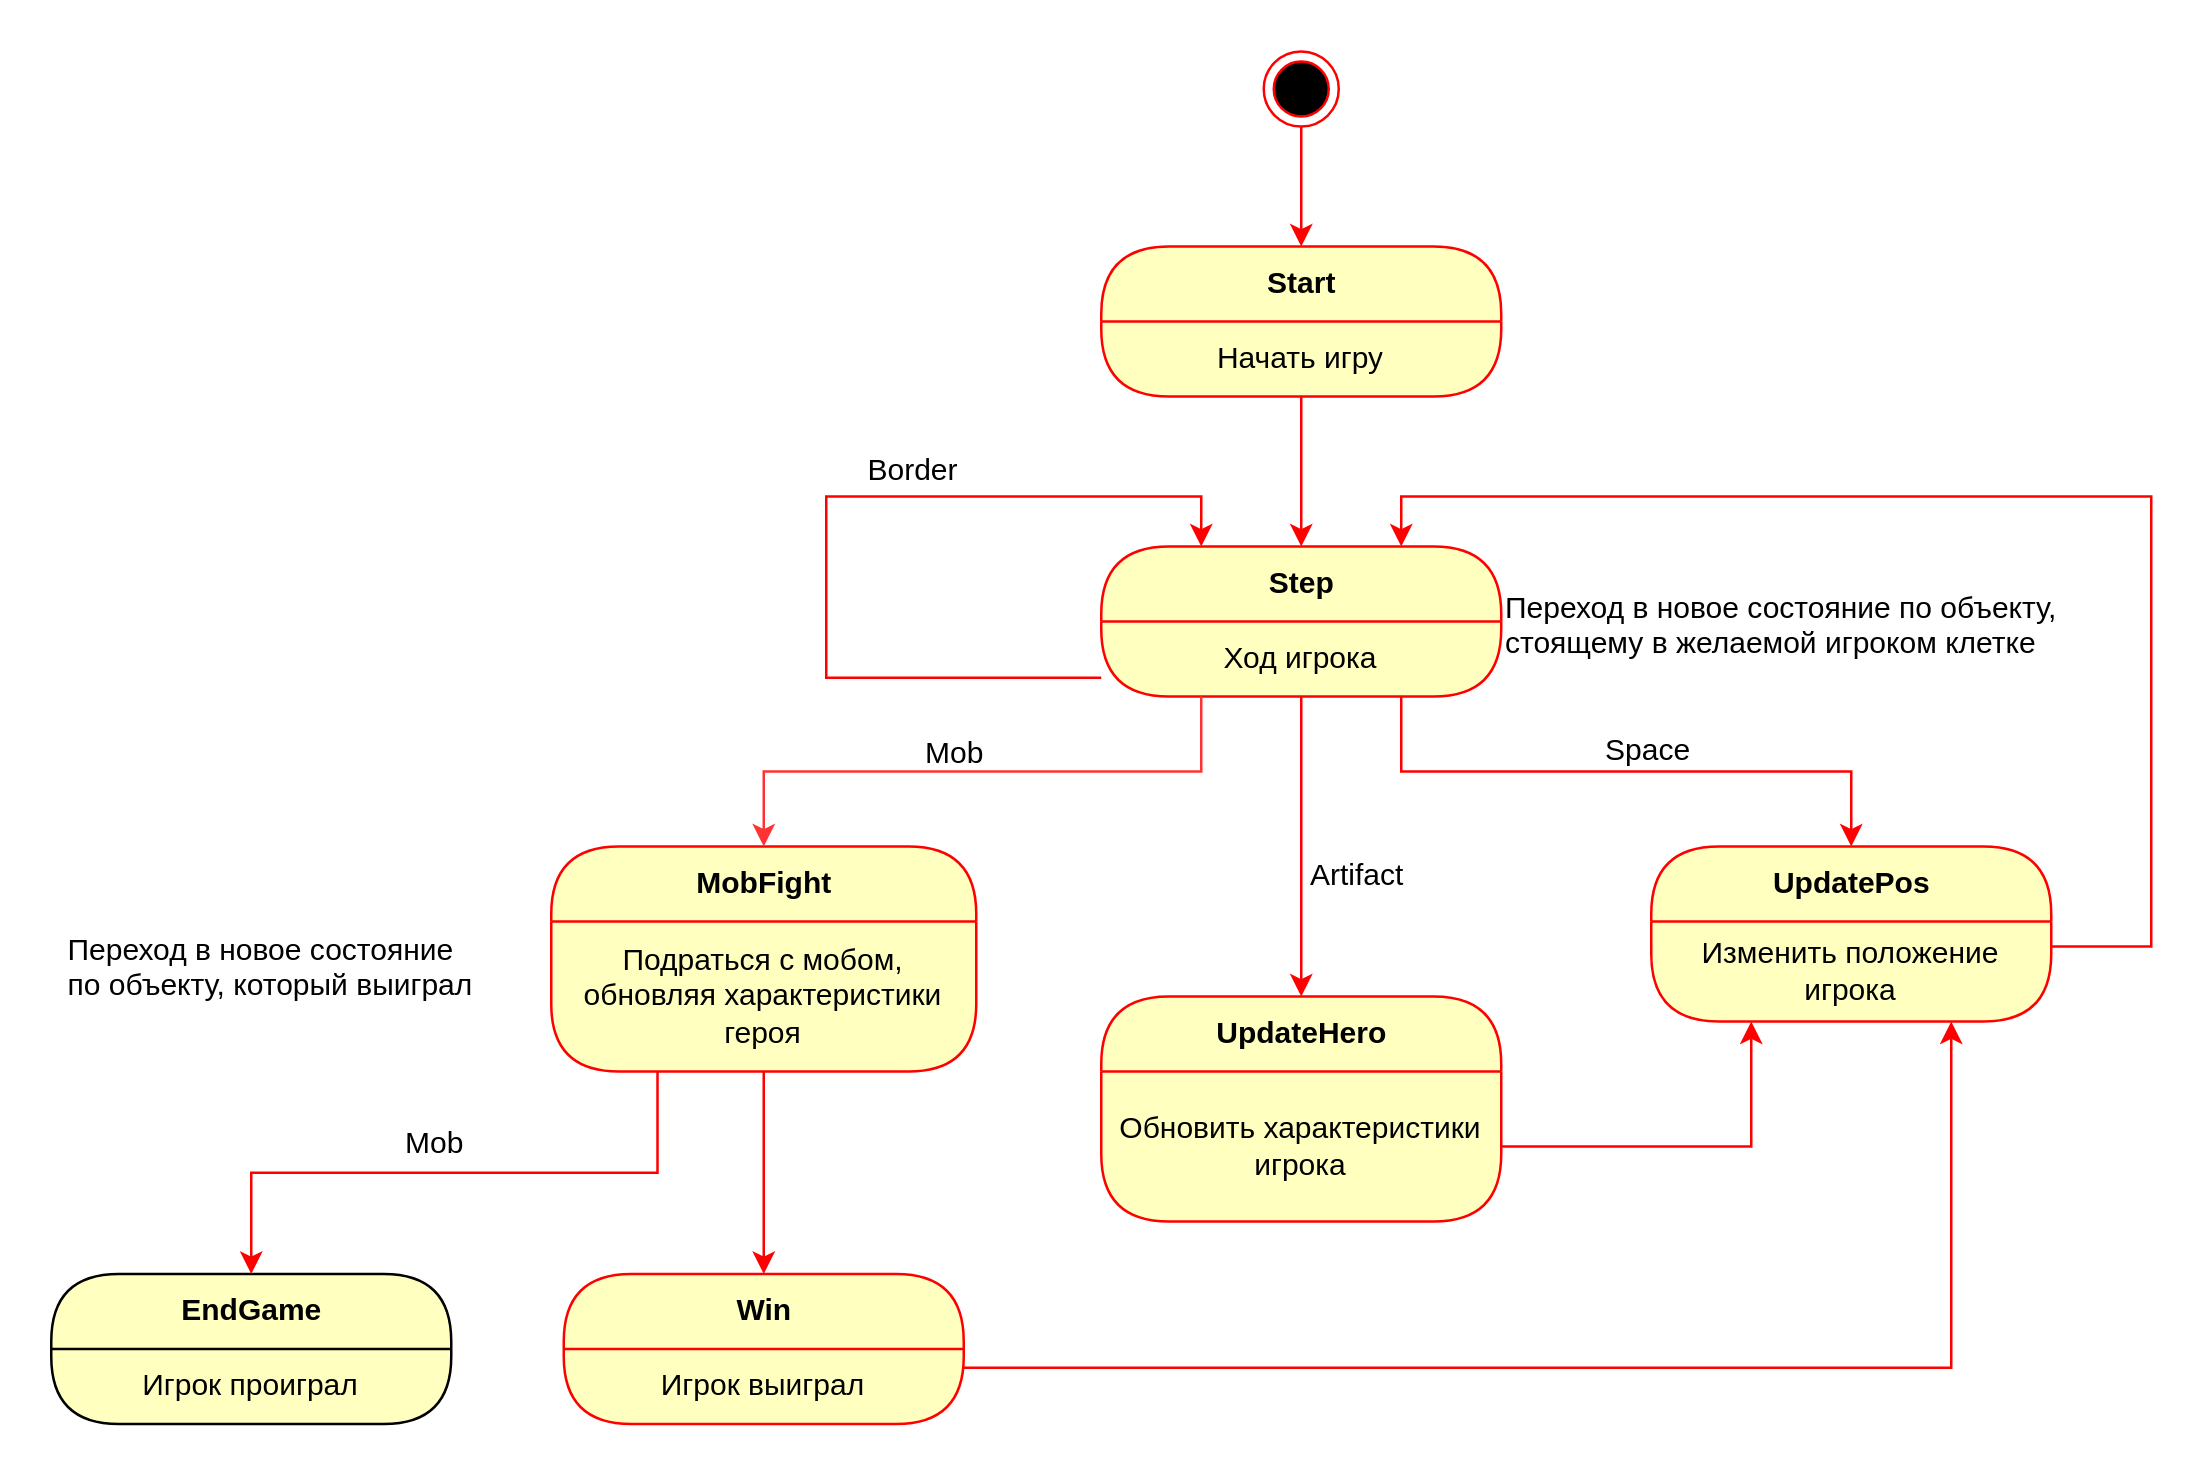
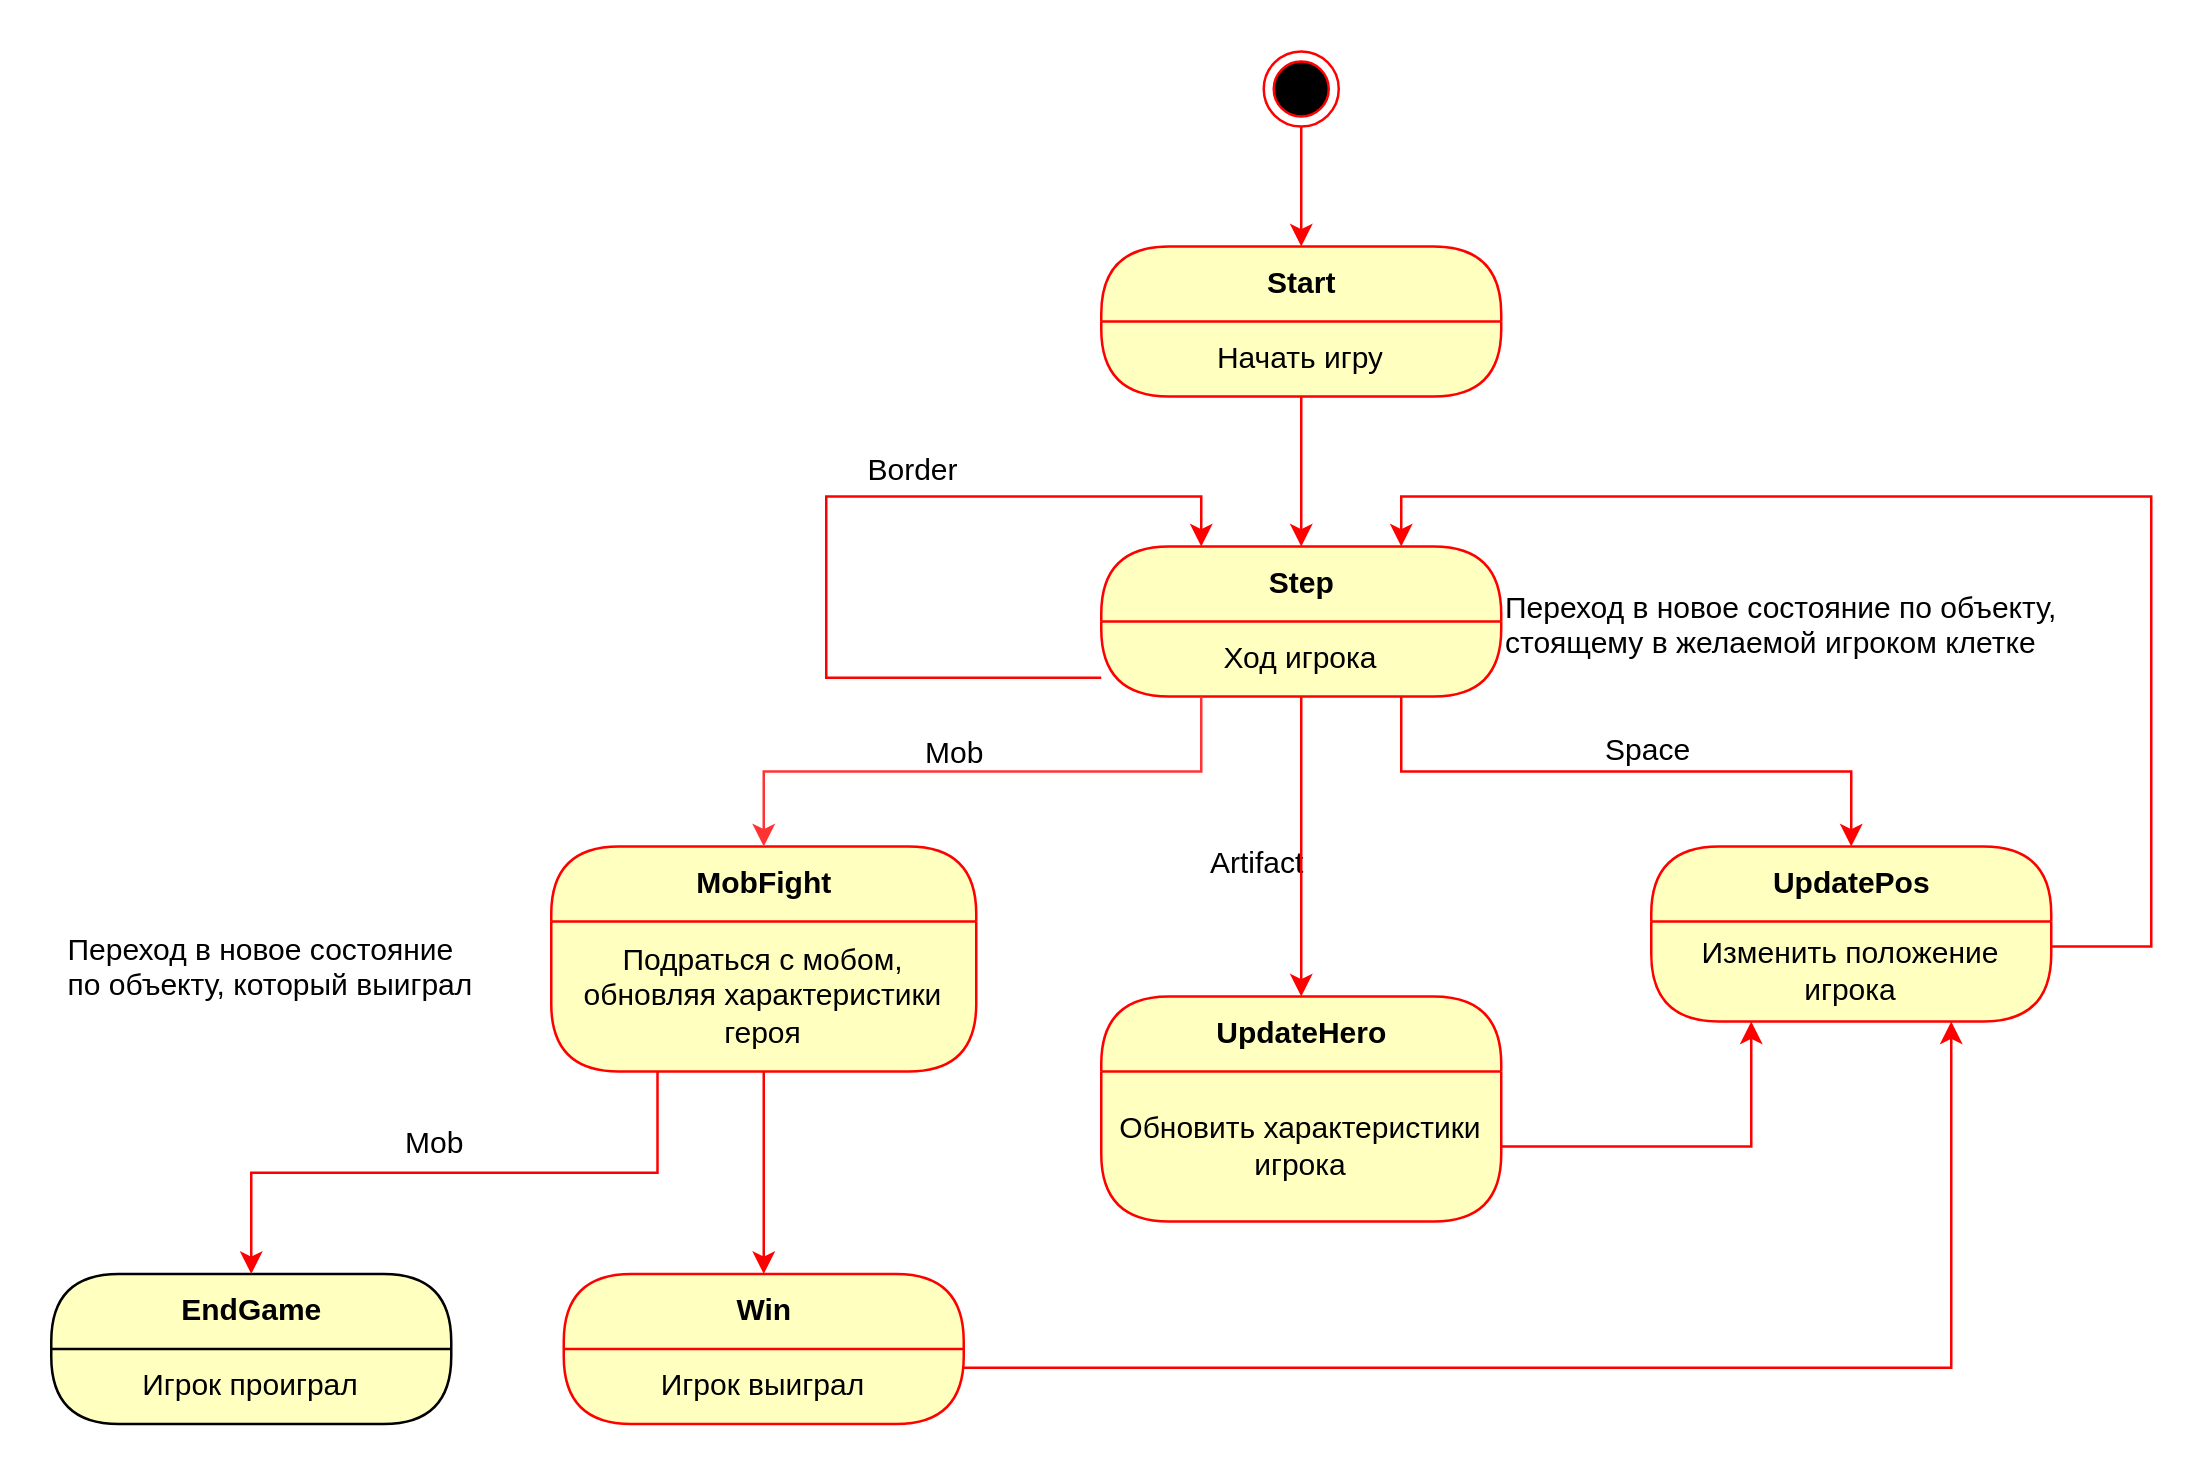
- <mxCell id="19" value="Artifact" style="text;html=1;resizable=0;points=[];autosize=1;align=left;verticalAlign=top;spacingTop=-4;" vertex="1" parent="1"><mxGeometry x="522" y="340" width="50" height="20" as="geometry" /></mxCell>
+ <mxCell id="19" value="Artifact" style="text;html=1;resizable=0;points=[];autosize=1;align=left;verticalAlign=top;spacingTop=-4;" vertex="1" parent="1"><mxGeometry x="482" y="335" width="50" height="20" as="geometry" /></mxCell>
